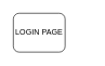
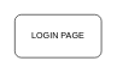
- <mxCell id="2" value="LOGIN PAGE" style="rounded=1;whiteSpace=wrap;html=1;" vertex="1" parent="1"><mxGeometry x="20" y="20" width="80" height="60" as="geometry" /></mxCell>
+ <mxCell id="2" value="LOGIN PAGE" style="rounded=1;whiteSpace=wrap;html=1;" vertex="1" parent="1"><mxGeometry x="20" y="20" width="120" height="60" as="geometry" /></mxCell>
